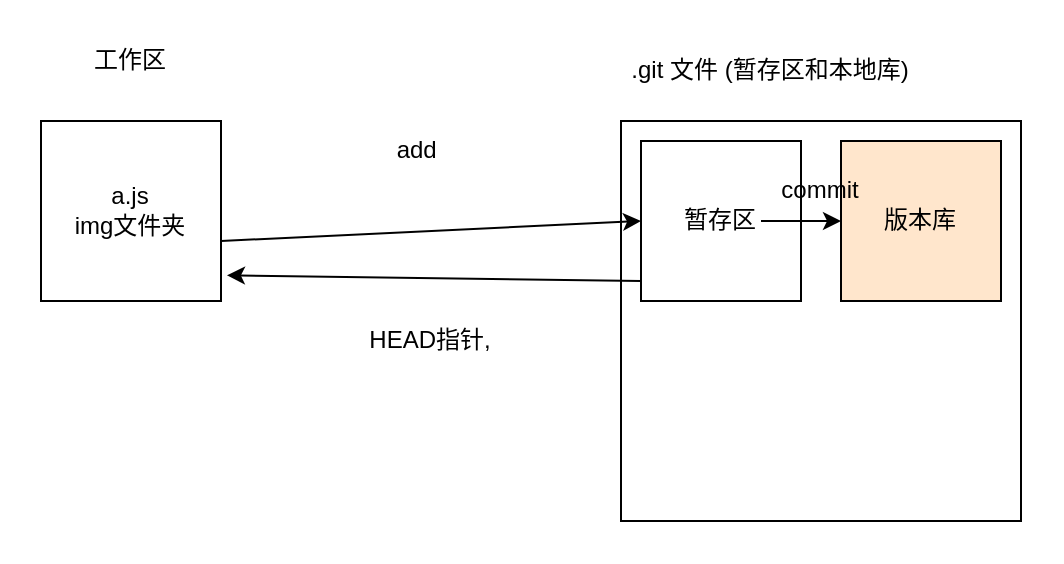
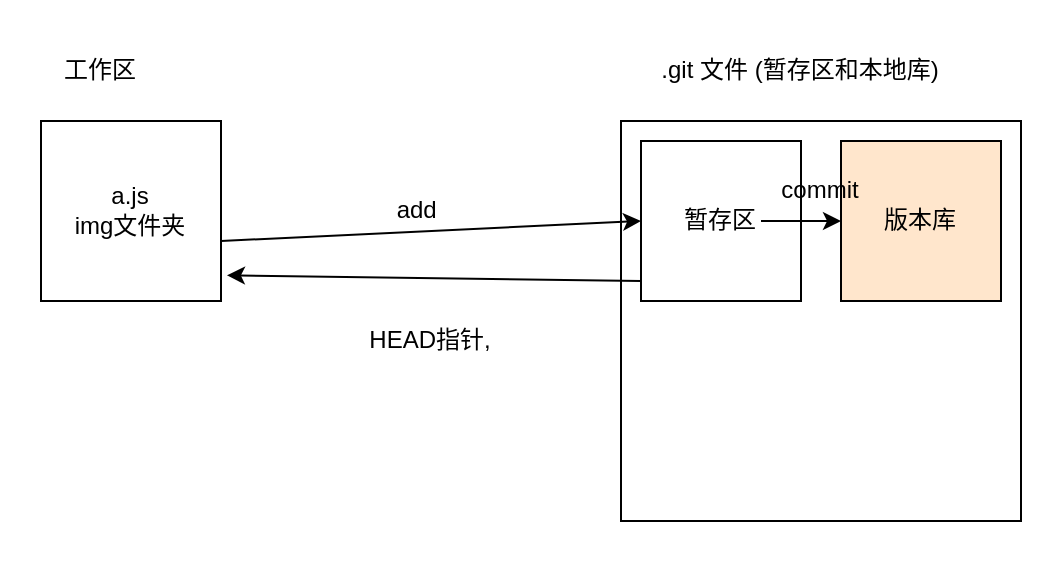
- <mxCell id="3" value="工作区" style="text;html=1;strokeColor=none;fillColor=none;align=center;verticalAlign=middle;whiteSpace=wrap;rounded=0;" vertex="1" parent="1"><mxGeometry x="35" y="15" width="60" height="30" as="geometry" /></mxCell>
+ <mxCell id="3" value="工作区" style="text;html=1;strokeColor=none;fillColor=none;align=center;verticalAlign=middle;whiteSpace=wrap;rounded=0;" vertex="1" parent="1"><mxGeometry x="20" y="20" width="60" height="30" as="geometry" /></mxCell>
- <mxCell id="5" value=".git 文件 (暂存区和本地库)" style="text;html=1;strokeColor=none;fillColor=none;align=center;verticalAlign=middle;whiteSpace=wrap;rounded=0;" vertex="1" parent="1"><mxGeometry x="310" y="20" width="150" height="30" as="geometry" /></mxCell>
+ <mxCell id="5" value=".git 文件 (暂存区和本地库)" style="text;html=1;strokeColor=none;fillColor=none;align=center;verticalAlign=middle;whiteSpace=wrap;rounded=0;" vertex="1" parent="1"><mxGeometry x="325" y="20" width="150" height="30" as="geometry" /></mxCell>
- <mxCell id="8" value="add&amp;nbsp;" style="text;html=1;strokeColor=none;fillColor=none;align=center;verticalAlign=middle;whiteSpace=wrap;rounded=0;" vertex="1" parent="1"><mxGeometry x="180" y="60" width="60" height="30" as="geometry" /></mxCell>
+ <mxCell id="8" value="add&amp;nbsp;" style="text;html=1;strokeColor=none;fillColor=none;align=center;verticalAlign=middle;whiteSpace=wrap;rounded=0;" vertex="1" parent="1"><mxGeometry x="180" y="90" width="60" height="30" as="geometry" /></mxCell>
